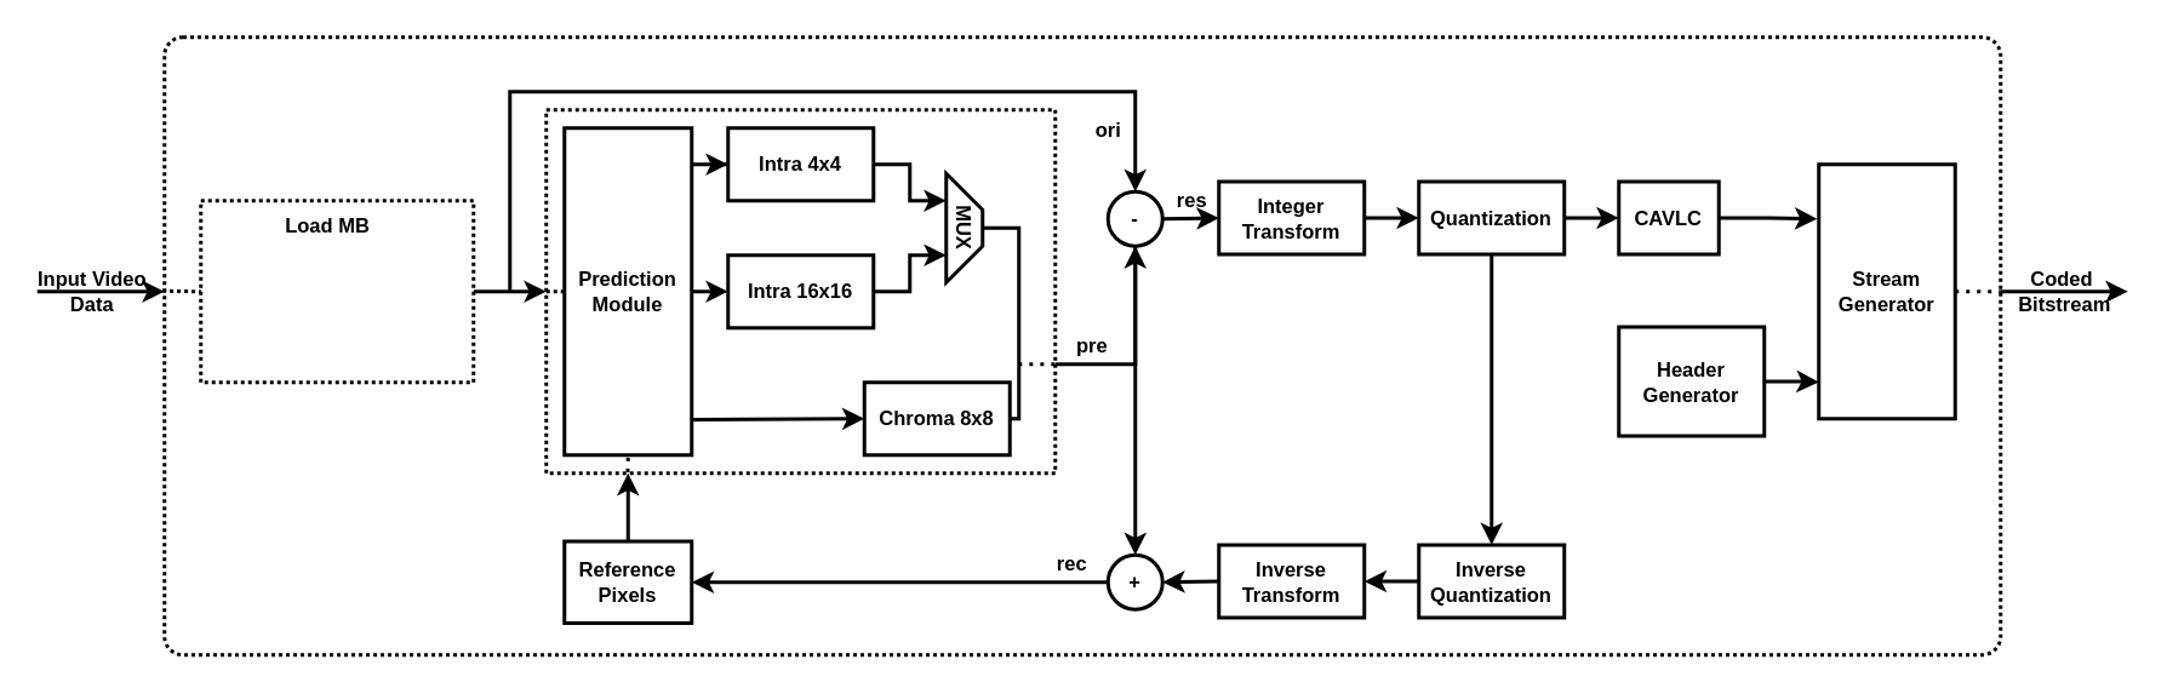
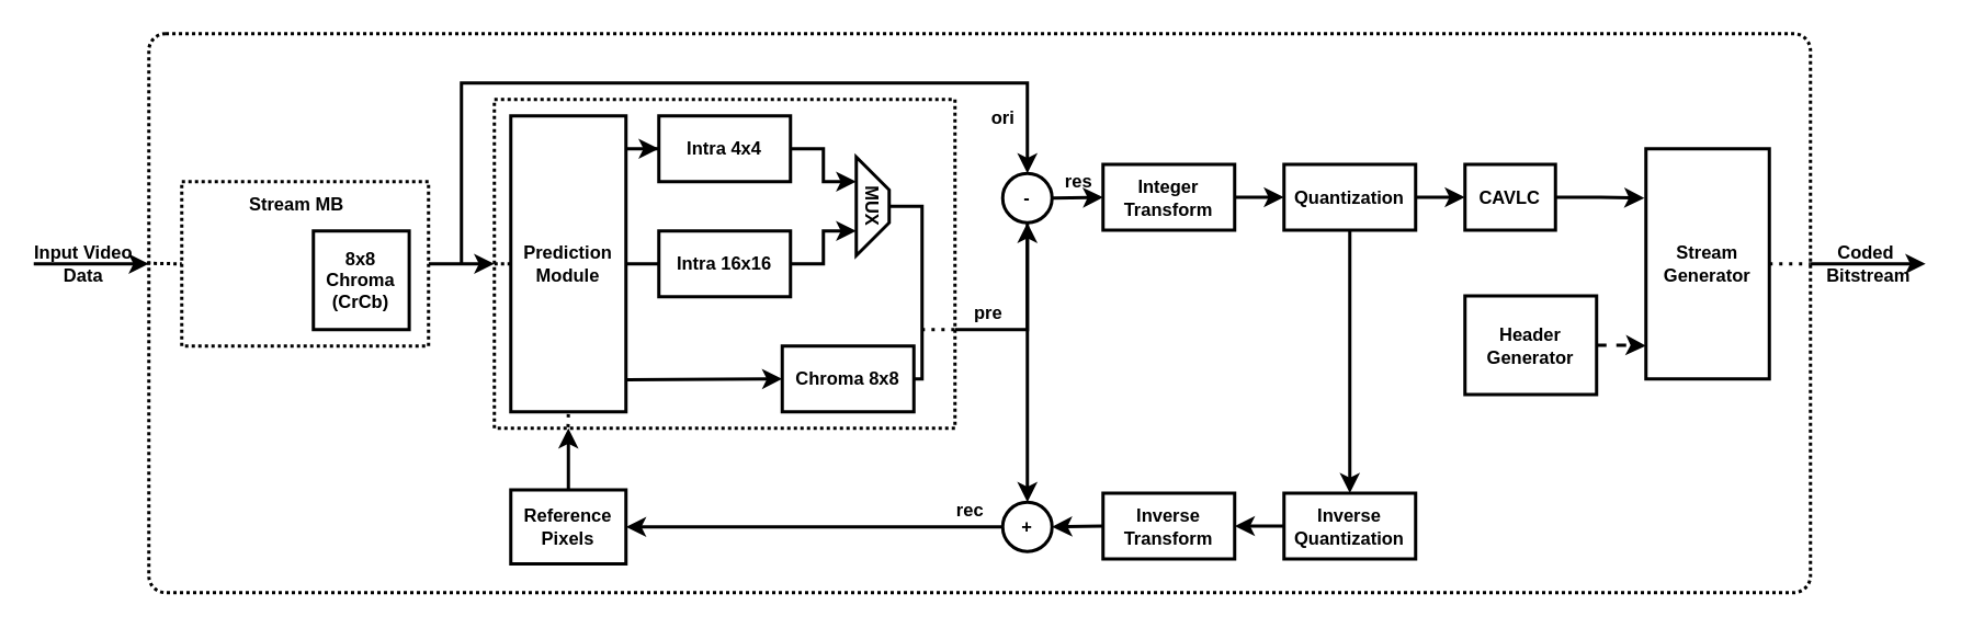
- <mxCell id="40" value="&lt;span style=&quot;font-size: 11px;&quot;&gt;&lt;font style=&quot;font-size: 11px;&quot;&gt;Load MB&lt;/font&gt;&lt;/span&gt;" style="text;html=1;align=center;verticalAlign=middle;whiteSpace=wrap;rounded=0;fontStyle=1;fontSize=11;strokeWidth=2;" parent="37" vertex="1"><mxGeometry x="30.88" width="78.24" height="27.27" as="geometry" /></mxCell>
+ <mxCell id="40" value="&lt;span style=&quot;font-size: 11px;&quot;&gt;&lt;font style=&quot;font-size: 11px;&quot;&gt;Stream MB&lt;/font&gt;&lt;/span&gt;" style="text;html=1;align=center;verticalAlign=middle;whiteSpace=wrap;rounded=0;fontStyle=1;fontSize=11;strokeWidth=2;" parent="37" vertex="1"><mxGeometry x="30.88" width="78.24" height="27.27" as="geometry" /></mxCell>
- <mxCell id="27" value="" style="endArrow=classic;html=1;rounded=0;exitX=1;exitY=0.5;exitDx=0;exitDy=0;entryX=0;entryY=0.5;entryDx=0;entryDy=0;fontStyle=1;fontSize=11;strokeWidth=2;" parent="1" source="23" target="6" edge="1"><mxGeometry width="50" height="50" relative="1" as="geometry"><mxPoint x="390" y="145" as="sourcePoint" /><mxPoint x="450" y="145" as="targetPoint" /></mxGeometry></mxCell>
+ <mxCell id="27" value="" style="endArrow=none;html=1;rounded=0;exitX=1;exitY=0.5;exitDx=0;exitDy=0;entryX=0;entryY=0.5;entryDx=0;entryDy=0;fontStyle=1;fontSize=11;strokeWidth=2;" parent="1" source="23" target="6" edge="1"><mxGeometry width="50" height="50" relative="1" as="geometry"><mxPoint x="390" y="145" as="sourcePoint" /><mxPoint x="450" y="145" as="targetPoint" /></mxGeometry></mxCell>
+ <mxCell id="39" value="8x8&lt;div style=&quot;font-size: 11px;&quot;&gt;Chroma (CrCb)&lt;/div&gt;" style="rounded=0;whiteSpace=wrap;html=1;fontStyle=1;fontSize=11;strokeWidth=2;" parent="37" vertex="1"><mxGeometry x="80" y="30" width="58.24" height="60" as="geometry" /></mxCell>
- <mxCell id="42" style="edgeStyle=orthogonalEdgeStyle;rounded=0;orthogonalLoop=1;jettySize=auto;html=1;entryX=0;entryY=0.856;entryDx=0;entryDy=0;entryPerimeter=0;fontStyle=1;fontSize=11;strokeWidth=2;" parent="1" source="33" target="31" edge="1"><mxGeometry relative="1" as="geometry" /></mxCell>
+ <mxCell id="42" style="edgeStyle=orthogonalEdgeStyle;rounded=0;orthogonalLoop=1;jettySize=auto;html=1;entryX=0;entryY=0.856;entryDx=0;entryDy=0;entryPerimeter=0;fontStyle=1;fontSize=11;strokeWidth=2;dashed=1;" parent="1" source="33" target="31" edge="1"><mxGeometry relative="1" as="geometry" /></mxCell>
